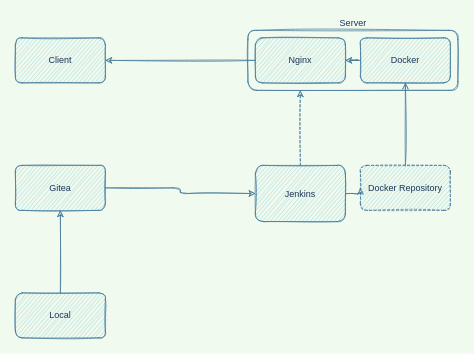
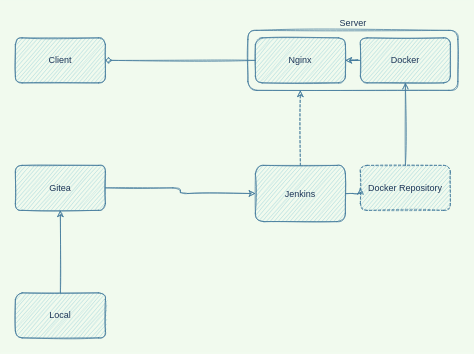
- <mxCell id="13" style="edgeStyle=orthogonalEdgeStyle;rounded=1;orthogonalLoop=1;jettySize=auto;html=1;entryX=1;entryY=0.5;entryDx=0;entryDy=0;labelBackgroundColor=#F1FAEE;strokeColor=#457B9D;fontColor=#1D3557;sketch=1;" edge="1" parent="1" source="14" target="3"><mxGeometry relative="1" as="geometry"><mxPoint x="440" y="80" as="targetPoint" /></mxGeometry></mxCell>
+ <mxCell id="13" style="edgeStyle=orthogonalEdgeStyle;rounded=1;orthogonalLoop=1;jettySize=auto;html=1;entryX=1;entryY=0.5;entryDx=0;entryDy=0;labelBackgroundColor=#F1FAEE;strokeColor=#457B9D;fontColor=#1D3557;sketch=1;endArrow=diamond;" edge="1" parent="1" source="14" target="3"><mxGeometry relative="1" as="geometry"><mxPoint x="440" y="80" as="targetPoint" /></mxGeometry></mxCell>
